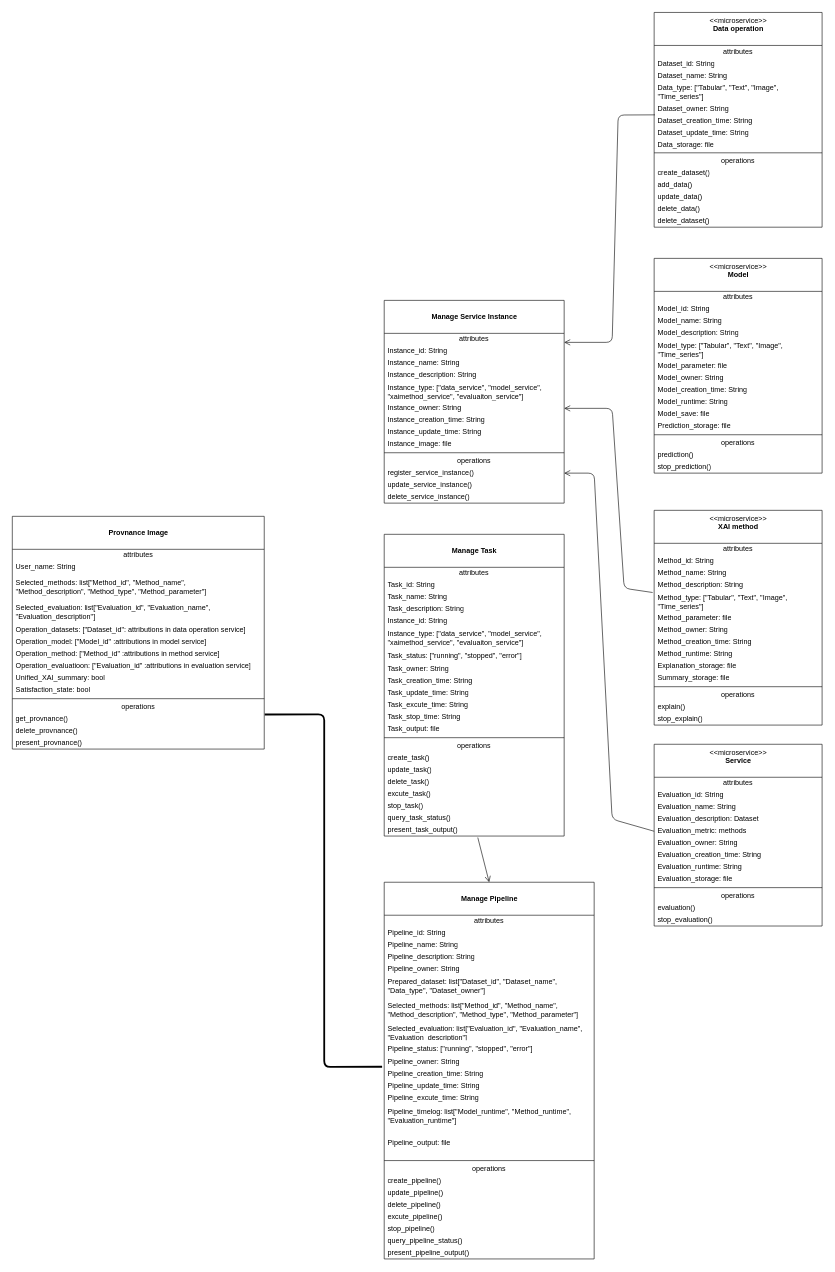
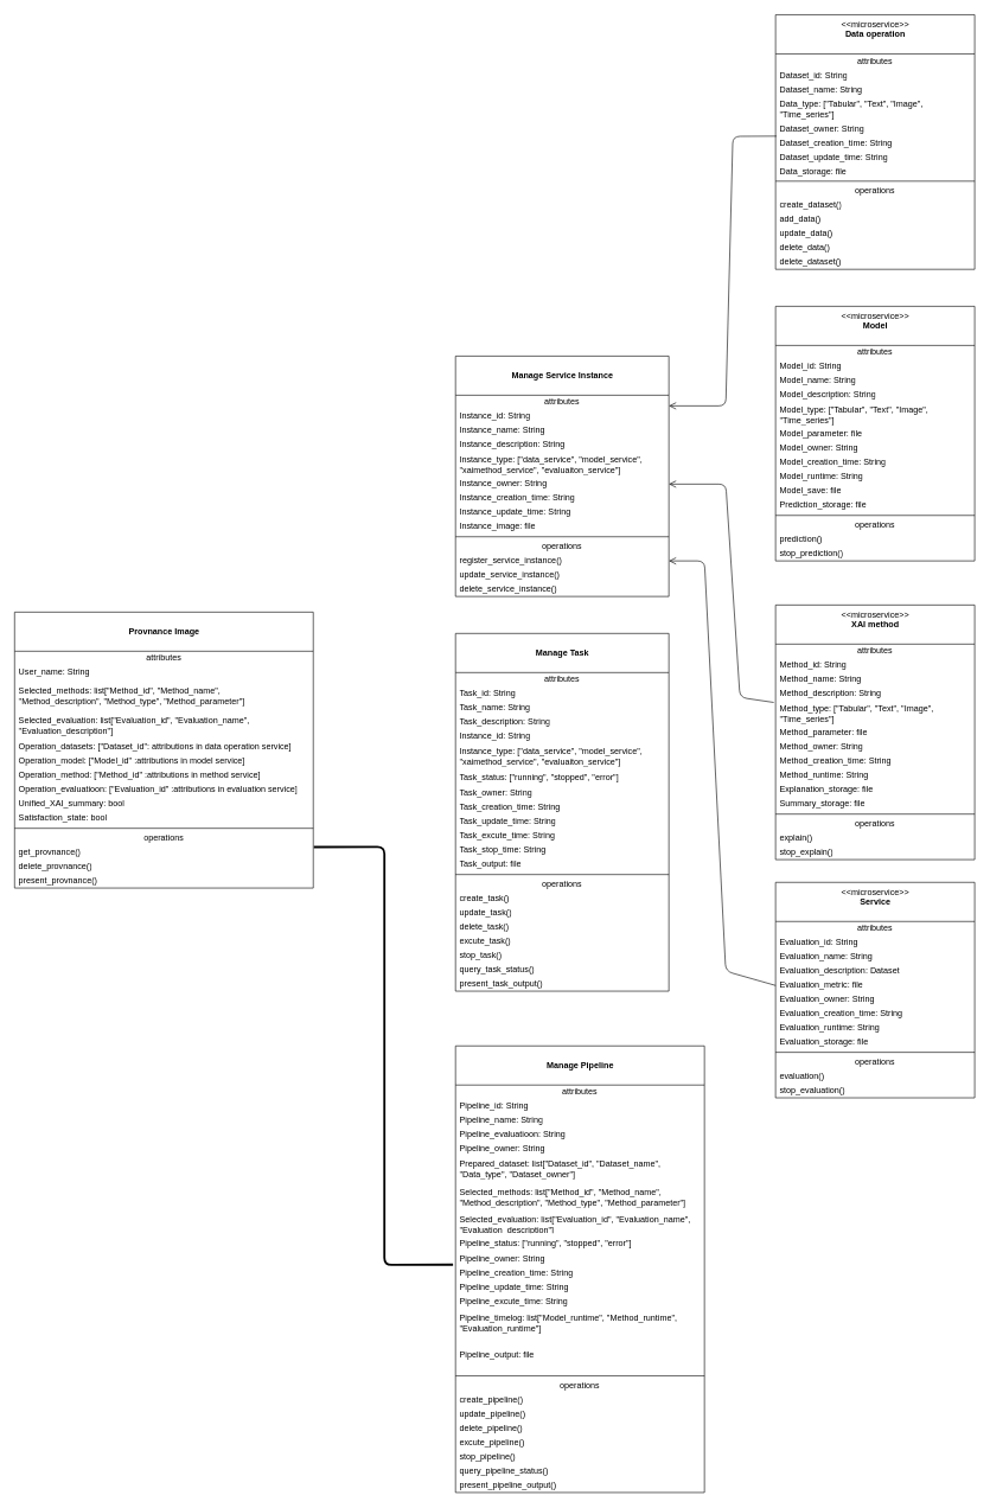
- <mxCell id="134" value="&lt;span style=&quot;color: rgb(0 , 0 , 0)&quot;&gt;Evaluation&lt;/span&gt;&lt;span style=&quot;color: rgb(0 , 0 , 0)&quot;&gt;_metric: methods&lt;/span&gt;" style="text;html=1;strokeColor=none;fillColor=none;align=left;verticalAlign=middle;spacingLeft=4;spacingRight=4;overflow=hidden;rotatable=0;points=[[0,0.5],[1,0.5]];portConstraint=eastwest;fontColor=#808080;" vertex="1" parent="129"><mxGeometry y="135" width="280" height="20" as="geometry" /></mxCell>
+ <mxCell id="134" value="&lt;span style=&quot;color: rgb(0 , 0 , 0)&quot;&gt;Evaluation&lt;/span&gt;&lt;span style=&quot;color: rgb(0 , 0 , 0)&quot;&gt;_metric: file&lt;/span&gt;" style="text;html=1;strokeColor=none;fillColor=none;align=left;verticalAlign=middle;spacingLeft=4;spacingRight=4;overflow=hidden;rotatable=0;points=[[0,0.5],[1,0.5]];portConstraint=eastwest;fontColor=#808080;" vertex="1" parent="129"><mxGeometry y="135" width="280" height="20" as="geometry" /></mxCell>
- <mxCell id="146" value="" style="endArrow=open;startArrow=none;endFill=0;startFill=0;endSize=8;html=1;verticalAlign=bottom;labelBackgroundColor=none;strokeWidth=1;entryX=0.5;entryY=0;entryDx=0;entryDy=0;exitX=0.52;exitY=1.123;exitDx=0;exitDy=0;exitPerimeter=0;" edge="1" parent="1" source="39" target="56"><mxGeometry width="160" relative="1" as="geometry"><mxPoint x="790" y="1400" as="sourcePoint" /><mxPoint x="930" y="1410" as="targetPoint" /></mxGeometry></mxCell>
- <mxCell id="60" value="Pipeline_description: String" style="text;html=1;strokeColor=none;fillColor=none;align=left;verticalAlign=middle;spacingLeft=4;spacingRight=4;overflow=hidden;rotatable=0;points=[[0,0.5],[1,0.5]];portConstraint=eastwest;" vertex="1" parent="56"><mxGeometry y="115" width="350" height="20" as="geometry" /></mxCell>
+ <mxCell id="60" value="Pipeline_evaluatioon: String" style="text;html=1;strokeColor=none;fillColor=none;align=left;verticalAlign=middle;spacingLeft=4;spacingRight=4;overflow=hidden;rotatable=0;points=[[0,0.5],[1,0.5]];portConstraint=eastwest;" vertex="1" parent="56"><mxGeometry y="115" width="350" height="20" as="geometry" /></mxCell>
